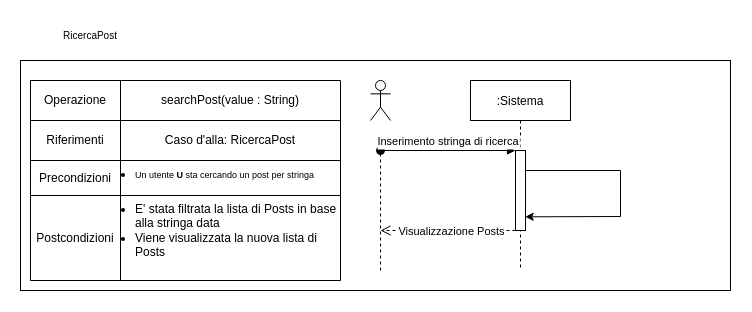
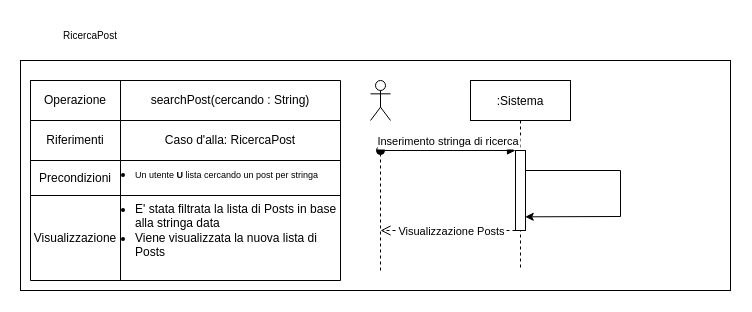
- <mxCell id="14" value="searchPost(value : String)" style="shape=partialRectangle;html=1;whiteSpace=wrap;connectable=0;strokeColor=inherit;overflow=hidden;fillColor=none;top=0;left=0;bottom=0;right=0;pointerEvents=1;" parent="12" vertex="1"><mxGeometry x="90" width="220" height="40" as="geometry"><mxRectangle width="220" height="40" as="alternateBounds" /></mxGeometry></mxCell>
+ <mxCell id="14" value="searchPost(cercando : String)" style="shape=partialRectangle;html=1;whiteSpace=wrap;connectable=0;strokeColor=inherit;overflow=hidden;fillColor=none;top=0;left=0;bottom=0;right=0;pointerEvents=1;" parent="12" vertex="1"><mxGeometry x="90" width="220" height="40" as="geometry"><mxRectangle width="220" height="40" as="alternateBounds" /></mxGeometry></mxCell>
- <mxCell id="24" value="&lt;ul&gt;&lt;li&gt;&lt;font style=&quot;font-size: 9px;&quot;&gt;Un utente &lt;b&gt;U &lt;/b&gt;sta cercando un post per stringa&lt;/font&gt;&lt;br&gt;&lt;/li&gt;&lt;/ul&gt;" style="text;html=1;strokeColor=none;fillColor=none;spacing=5;spacingTop=-20;whiteSpace=wrap;overflow=hidden;rounded=0;" parent="1" vertex="1"><mxGeometry x="90" y="165" width="310" height="20" as="geometry" /></mxCell>
+ <mxCell id="24" value="&lt;ul&gt;&lt;li&gt;&lt;font style=&quot;font-size: 9px;&quot;&gt;Un utente &lt;b&gt;U &lt;/b&gt;lista cercando un post per stringa&lt;/font&gt;&lt;br&gt;&lt;/li&gt;&lt;/ul&gt;" style="text;html=1;strokeColor=none;fillColor=none;spacing=5;spacingTop=-20;whiteSpace=wrap;overflow=hidden;rounded=0;" parent="1" vertex="1"><mxGeometry x="90" y="165" width="310" height="20" as="geometry" /></mxCell>
- <mxCell id="22" value="Postcondizioni" style="shape=partialRectangle;html=1;whiteSpace=wrap;connectable=0;strokeColor=inherit;overflow=hidden;fillColor=none;top=0;left=0;bottom=0;right=0;pointerEvents=1;" parent="21" vertex="1"><mxGeometry width="90" height="85" as="geometry"><mxRectangle width="90" height="85" as="alternateBounds" /></mxGeometry></mxCell>
+ <mxCell id="22" value="Visualizzazione" style="shape=partialRectangle;html=1;whiteSpace=wrap;connectable=0;strokeColor=inherit;overflow=hidden;fillColor=none;top=0;left=0;bottom=0;right=0;pointerEvents=1;" parent="21" vertex="1"><mxGeometry width="90" height="85" as="geometry"><mxRectangle width="90" height="85" as="alternateBounds" /></mxGeometry></mxCell>
